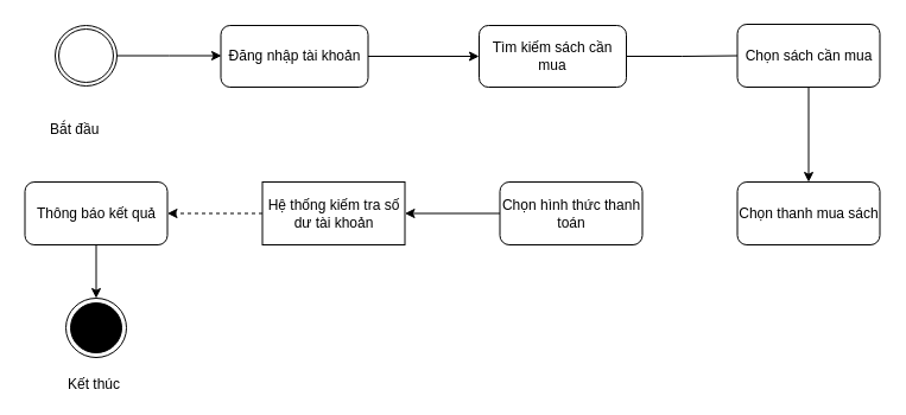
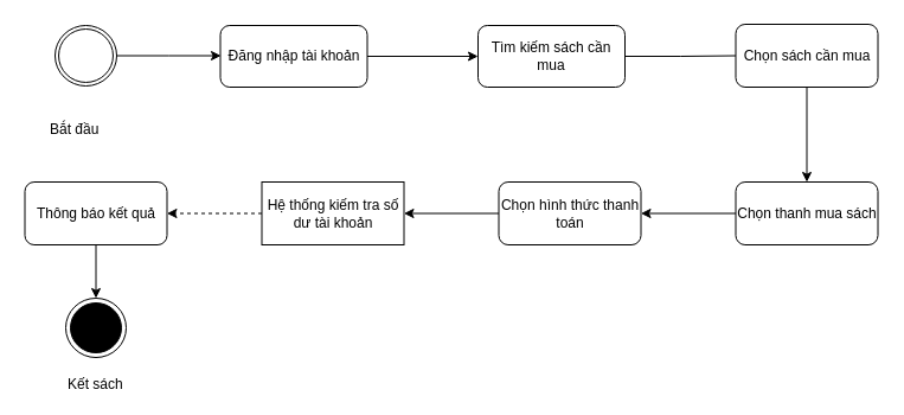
+ <mxCell id="10" value="" style="edgeStyle=orthogonalEdgeStyle;rounded=0;orthogonalLoop=1;jettySize=auto;html=1;" edge="1" parent="1" source="11" target="13"><mxGeometry relative="1" as="geometry" /></mxCell>
- <mxCell id="20" value="Kết thúc" style="text;html=1;resizable=0;points=[];autosize=1;align=left;verticalAlign=top;spacingTop=-4;" vertex="1" parent="1"><mxGeometry x="55" y="314" width="54" height="14" as="geometry" /></mxCell>
+ <mxCell id="20" value="Kết sách" style="text;html=1;resizable=0;points=[];autosize=1;align=left;verticalAlign=top;spacingTop=-4;" vertex="1" parent="1"><mxGeometry x="55" y="314" width="54" height="14" as="geometry" /></mxCell>
